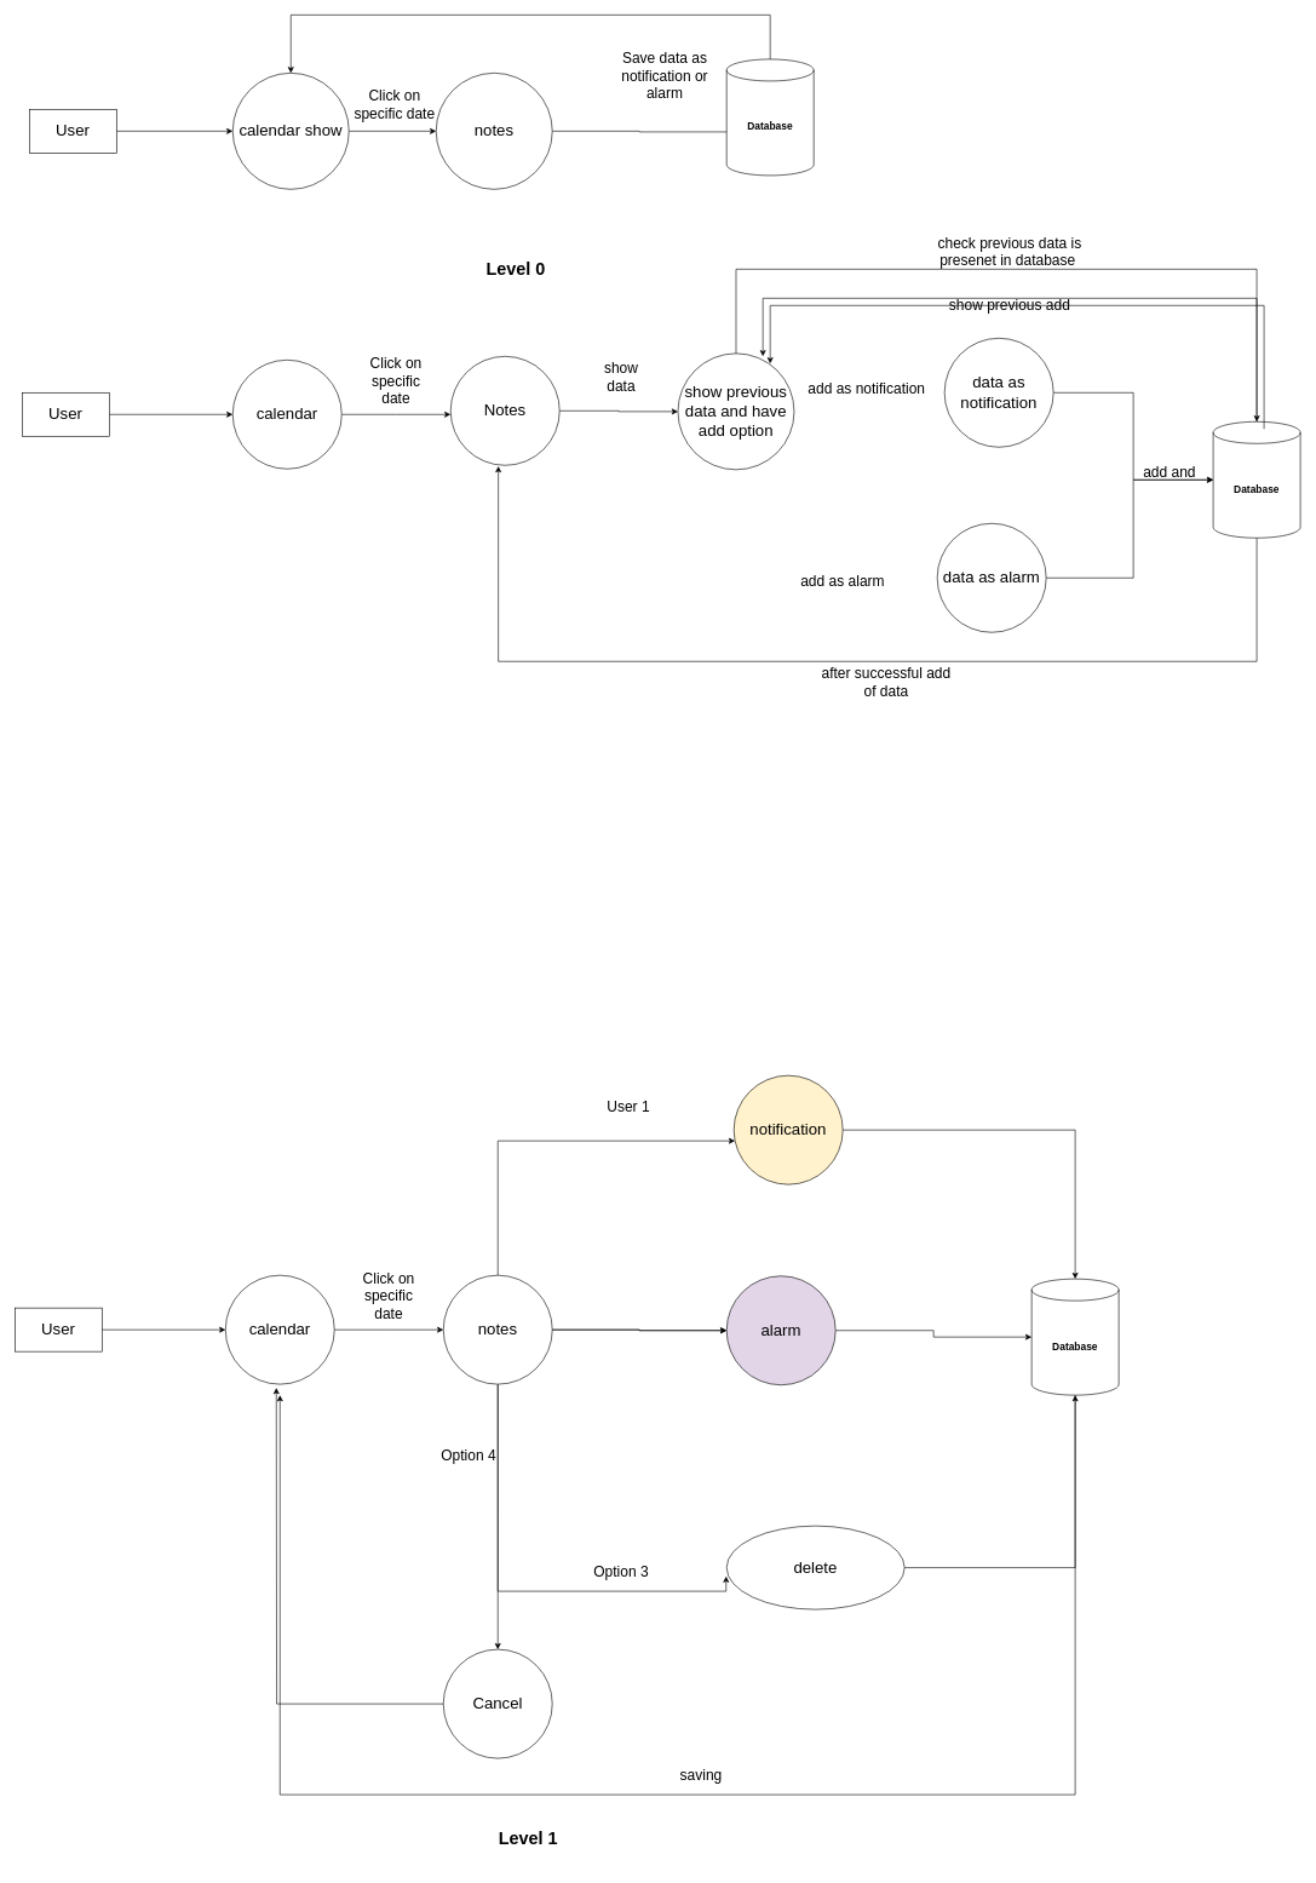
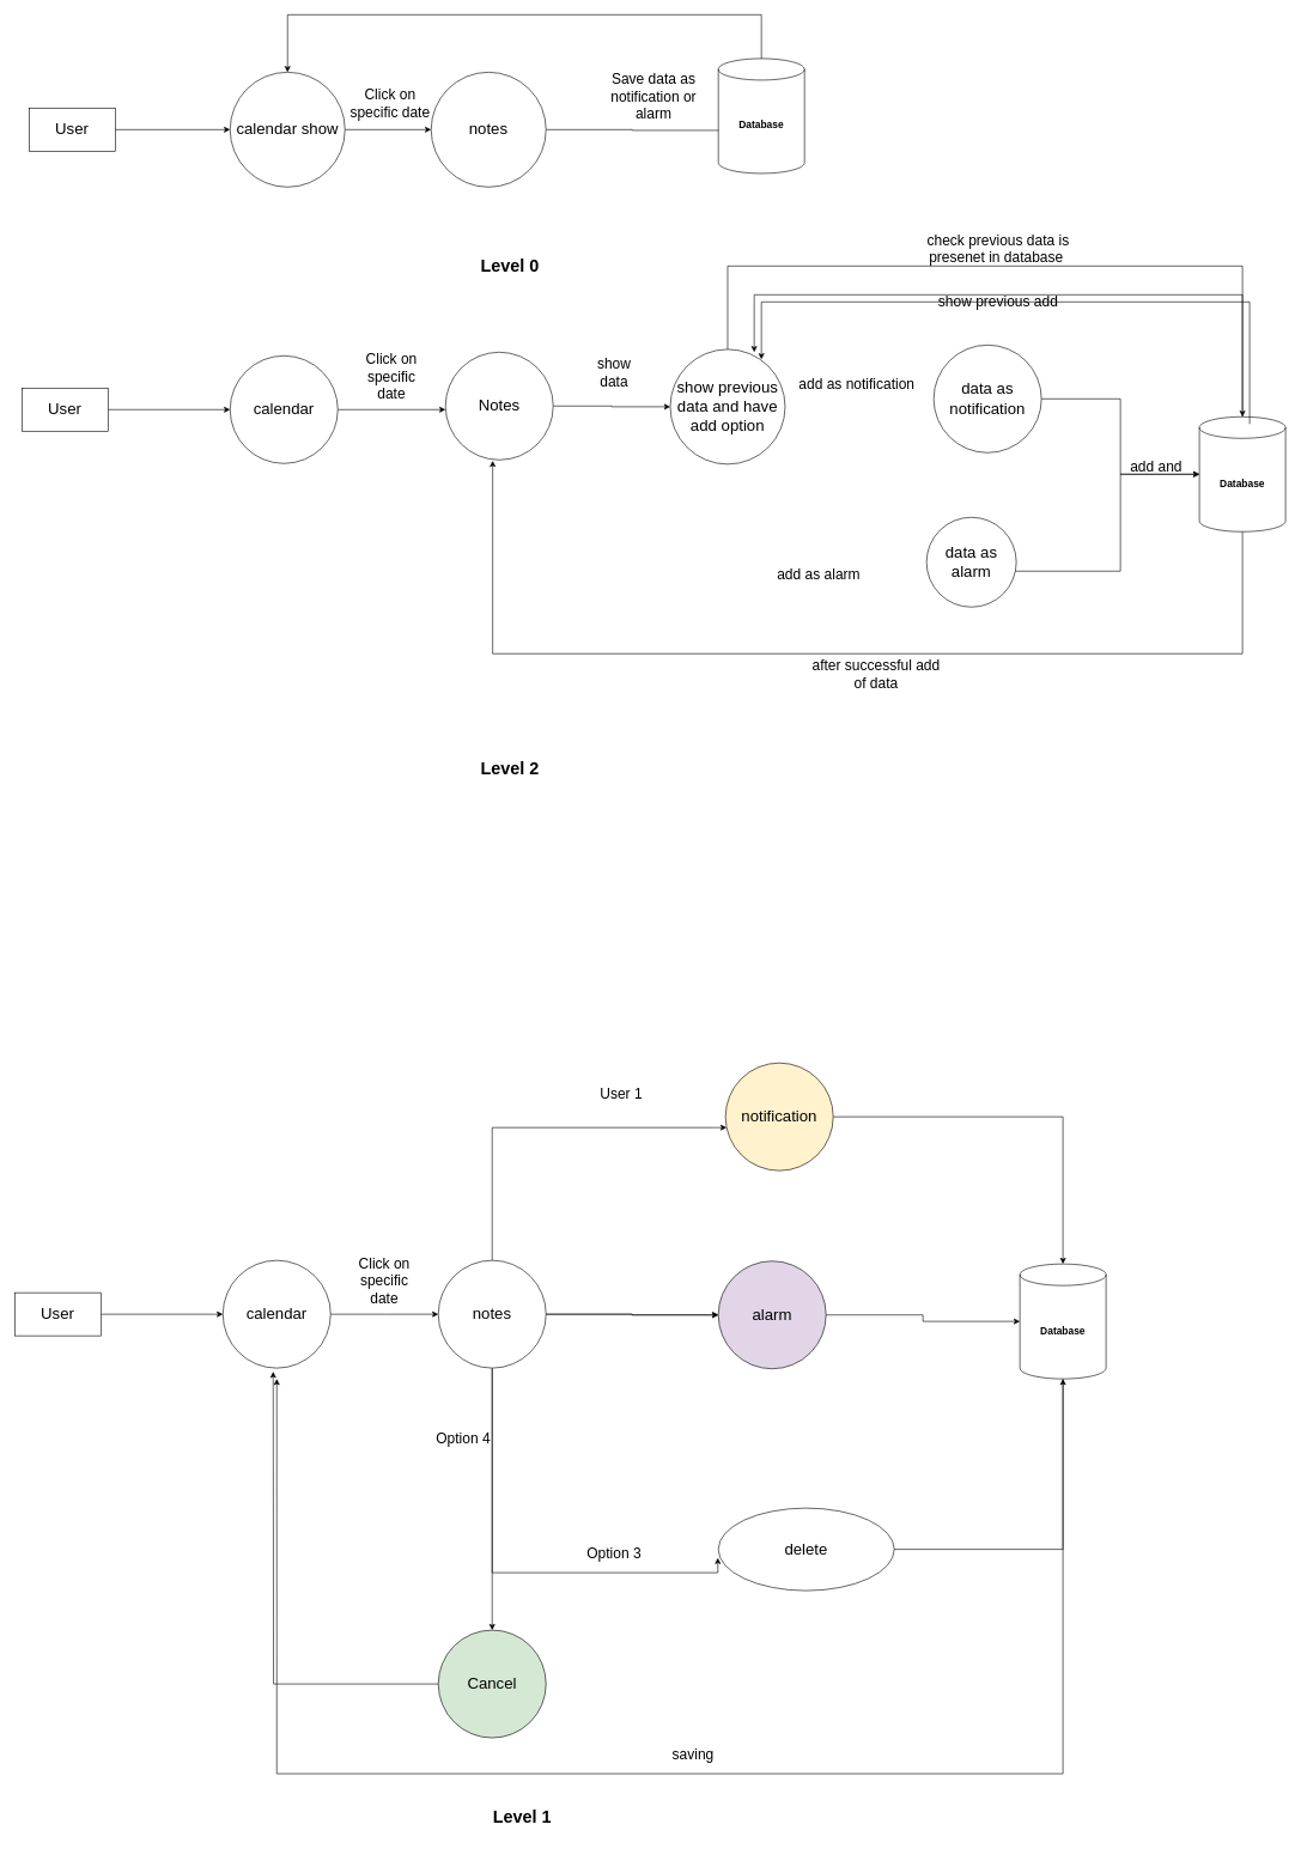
- <mxCell id="9" value="Save data as notification or alarm" style="text;strokeColor=none;align=center;fillColor=none;html=1;verticalAlign=middle;whiteSpace=wrap;rounded=0;fontSize=20;" parent="1" vertex="1"><mxGeometry x="845" y="80" width="140" height="45" as="geometry" /></mxCell>
+ <mxCell id="9" value="Save data as notification or alarm" style="text;strokeColor=none;align=center;fillColor=none;html=1;verticalAlign=middle;whiteSpace=wrap;rounded=0;fontSize=20;" parent="1" vertex="1"><mxGeometry x="840" y="110" width="140" height="45" as="geometry" /></mxCell>
- <mxCell id="22" value="&lt;span style=&quot;font-size: 22px;&quot;&gt;data as notification&lt;/span&gt;" style="ellipse;whiteSpace=wrap;html=1;aspect=fixed;" parent="1" vertex="1"><mxGeometry x="1300" y="465" width="150" height="150" as="geometry" /></mxCell>
+ <mxCell id="22" value="&lt;span style=&quot;font-size: 22px;&quot;&gt;data as notification&lt;/span&gt;" style="ellipse;whiteSpace=wrap;html=1;aspect=fixed;" parent="1" vertex="1"><mxGeometry x="1300" y="480" width="150" height="150" as="geometry" /></mxCell>
- <mxCell id="24" value="&lt;span style=&quot;font-size: 22px;&quot;&gt;data as alarm&lt;/span&gt;" style="ellipse;whiteSpace=wrap;html=1;aspect=fixed;" parent="1" vertex="1"><mxGeometry x="1290" y="720" width="150" height="150" as="geometry" /></mxCell>
+ <mxCell id="24" value="&lt;span style=&quot;font-size: 22px;&quot;&gt;data as alarm&lt;/span&gt;" style="ellipse;whiteSpace=wrap;html=1;aspect=fixed;" parent="1" vertex="1"><mxGeometry x="1290" y="720" width="125" height="125" as="geometry" /></mxCell>
- <mxCell id="33" value="add as alarm" style="text;strokeColor=none;align=center;fillColor=none;html=1;verticalAlign=middle;whiteSpace=wrap;rounded=0;strokeWidth=2;fontSize=20;" parent="1" vertex="1"><mxGeometry y="760" width="200" height="75" as="geometry" x="1060" /></mxCell>
+ <mxCell id="33" value="add as alarm" style="text;strokeColor=none;align=center;fillColor=none;html=1;verticalAlign=middle;whiteSpace=wrap;rounded=0;strokeWidth=2;fontSize=20;" parent="1" vertex="1"><mxGeometry x="1040" y="760" width="200" height="75" as="geometry" /></mxCell>
+ <mxCell id="36" value="&lt;h1&gt;Level 2&lt;/h1&gt;" style="text;strokeColor=none;align=center;fillColor=none;html=1;verticalAlign=middle;whiteSpace=wrap;rounded=0;" parent="1" vertex="1"><mxGeometry x="630" y="1030" width="160" height="80" as="geometry" /></mxCell>
- <mxCell id="61" value="&lt;span style=&quot;font-size: 22px;&quot;&gt;Cancel&lt;/span&gt;" style="ellipse;whiteSpace=wrap;html=1;aspect=fixed;" parent="1" vertex="1"><mxGeometry x="610" y="2270" width="150" height="150" as="geometry" /></mxCell>
+ <mxCell id="61" value="&lt;span style=&quot;font-size: 22px;&quot;&gt;Cancel&lt;/span&gt;" style="ellipse;whiteSpace=wrap;html=1;aspect=fixed;fillColor=#d5e8d4;" parent="1" vertex="1"><mxGeometry x="610" y="2270" width="150" height="150" as="geometry" /></mxCell>
